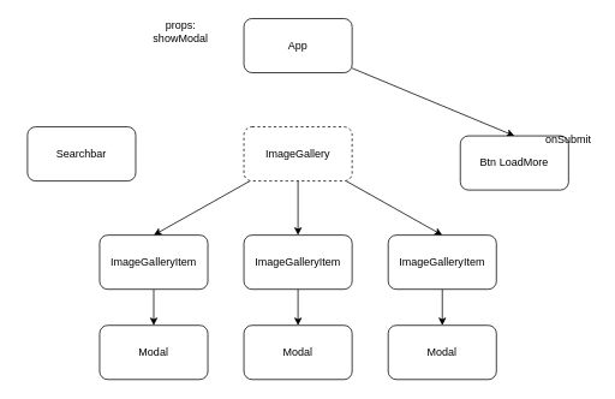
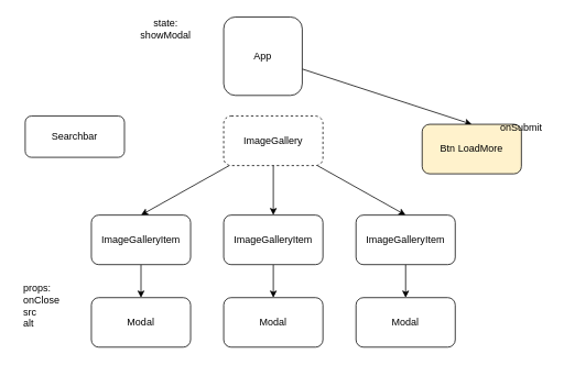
- <mxCell id="19" value="props:&lt;br&gt;showModal" style="text;html=1;strokeColor=none;fillColor=none;align=center;verticalAlign=middle;whiteSpace=wrap;rounded=0;" parent="1" vertex="1"><mxGeometry x="170" y="20" width="60" height="30" as="geometry" /></mxCell>
+ <mxCell id="19" value="state:&lt;br&gt;showModal" style="text;html=1;strokeColor=none;fillColor=none;align=center;verticalAlign=middle;whiteSpace=wrap;rounded=0;" parent="1" vertex="1"><mxGeometry x="170" y="20" width="60" height="30" as="geometry" /></mxCell>
- <mxCell id="3" value="App" style="rounded=1;whiteSpace=wrap;html=1;" parent="1" vertex="1"><mxGeometry x="270" y="20" width="120" height="60" as="geometry" /></mxCell>
+ <mxCell id="3" value="App" style="rounded=1;whiteSpace=wrap;html=1;" parent="1" vertex="1"><mxGeometry x="270" y="20" width="95" height="95" as="geometry" /></mxCell>
- <mxCell id="4" value="Searchbar" style="rounded=1;whiteSpace=wrap;html=1;" parent="1" vertex="1"><mxGeometry x="30" y="140" width="120" height="60" as="geometry" /></mxCell>
+ <mxCell id="4" value="Searchbar" style="rounded=1;whiteSpace=wrap;html=1;" parent="1" vertex="1"><mxGeometry x="30" y="140" width="120" height="50" as="geometry" /></mxCell>
- <mxCell id="16" value="Btn LoadMore" style="rounded=1;whiteSpace=wrap;html=1;" parent="1" vertex="1"><mxGeometry x="510" y="150" width="120" height="60" as="geometry" /></mxCell>
+ <mxCell id="16" value="Btn LoadMore" style="rounded=1;whiteSpace=wrap;html=1;fillColor=#fff2cc;" parent="1" vertex="1"><mxGeometry x="510" y="150" width="120" height="60" as="geometry" /></mxCell>
+ <mxCell id="18" value="&lt;div style=&quot;text-align: left;&quot;&gt;&lt;span style=&quot;background-color: initial;&quot;&gt;props:&lt;/span&gt;&lt;/div&gt;&lt;div style=&quot;text-align: left;&quot;&gt;&lt;span style=&quot;background-color: initial;&quot;&gt;onClose&lt;/span&gt;&lt;/div&gt;&lt;div style=&quot;text-align: left;&quot;&gt;&lt;span style=&quot;background-color: initial;&quot;&gt;src&lt;/span&gt;&lt;/div&gt;&lt;div style=&quot;text-align: left;&quot;&gt;&lt;span style=&quot;background-color: initial;&quot;&gt;alt&lt;/span&gt;&lt;/div&gt;" style="text;html=1;strokeColor=none;fillColor=none;align=center;verticalAlign=middle;whiteSpace=wrap;rounded=0;" parent="1" vertex="1"><mxGeometry x="20" y="340" width="60" height="60" as="geometry" /></mxCell>
